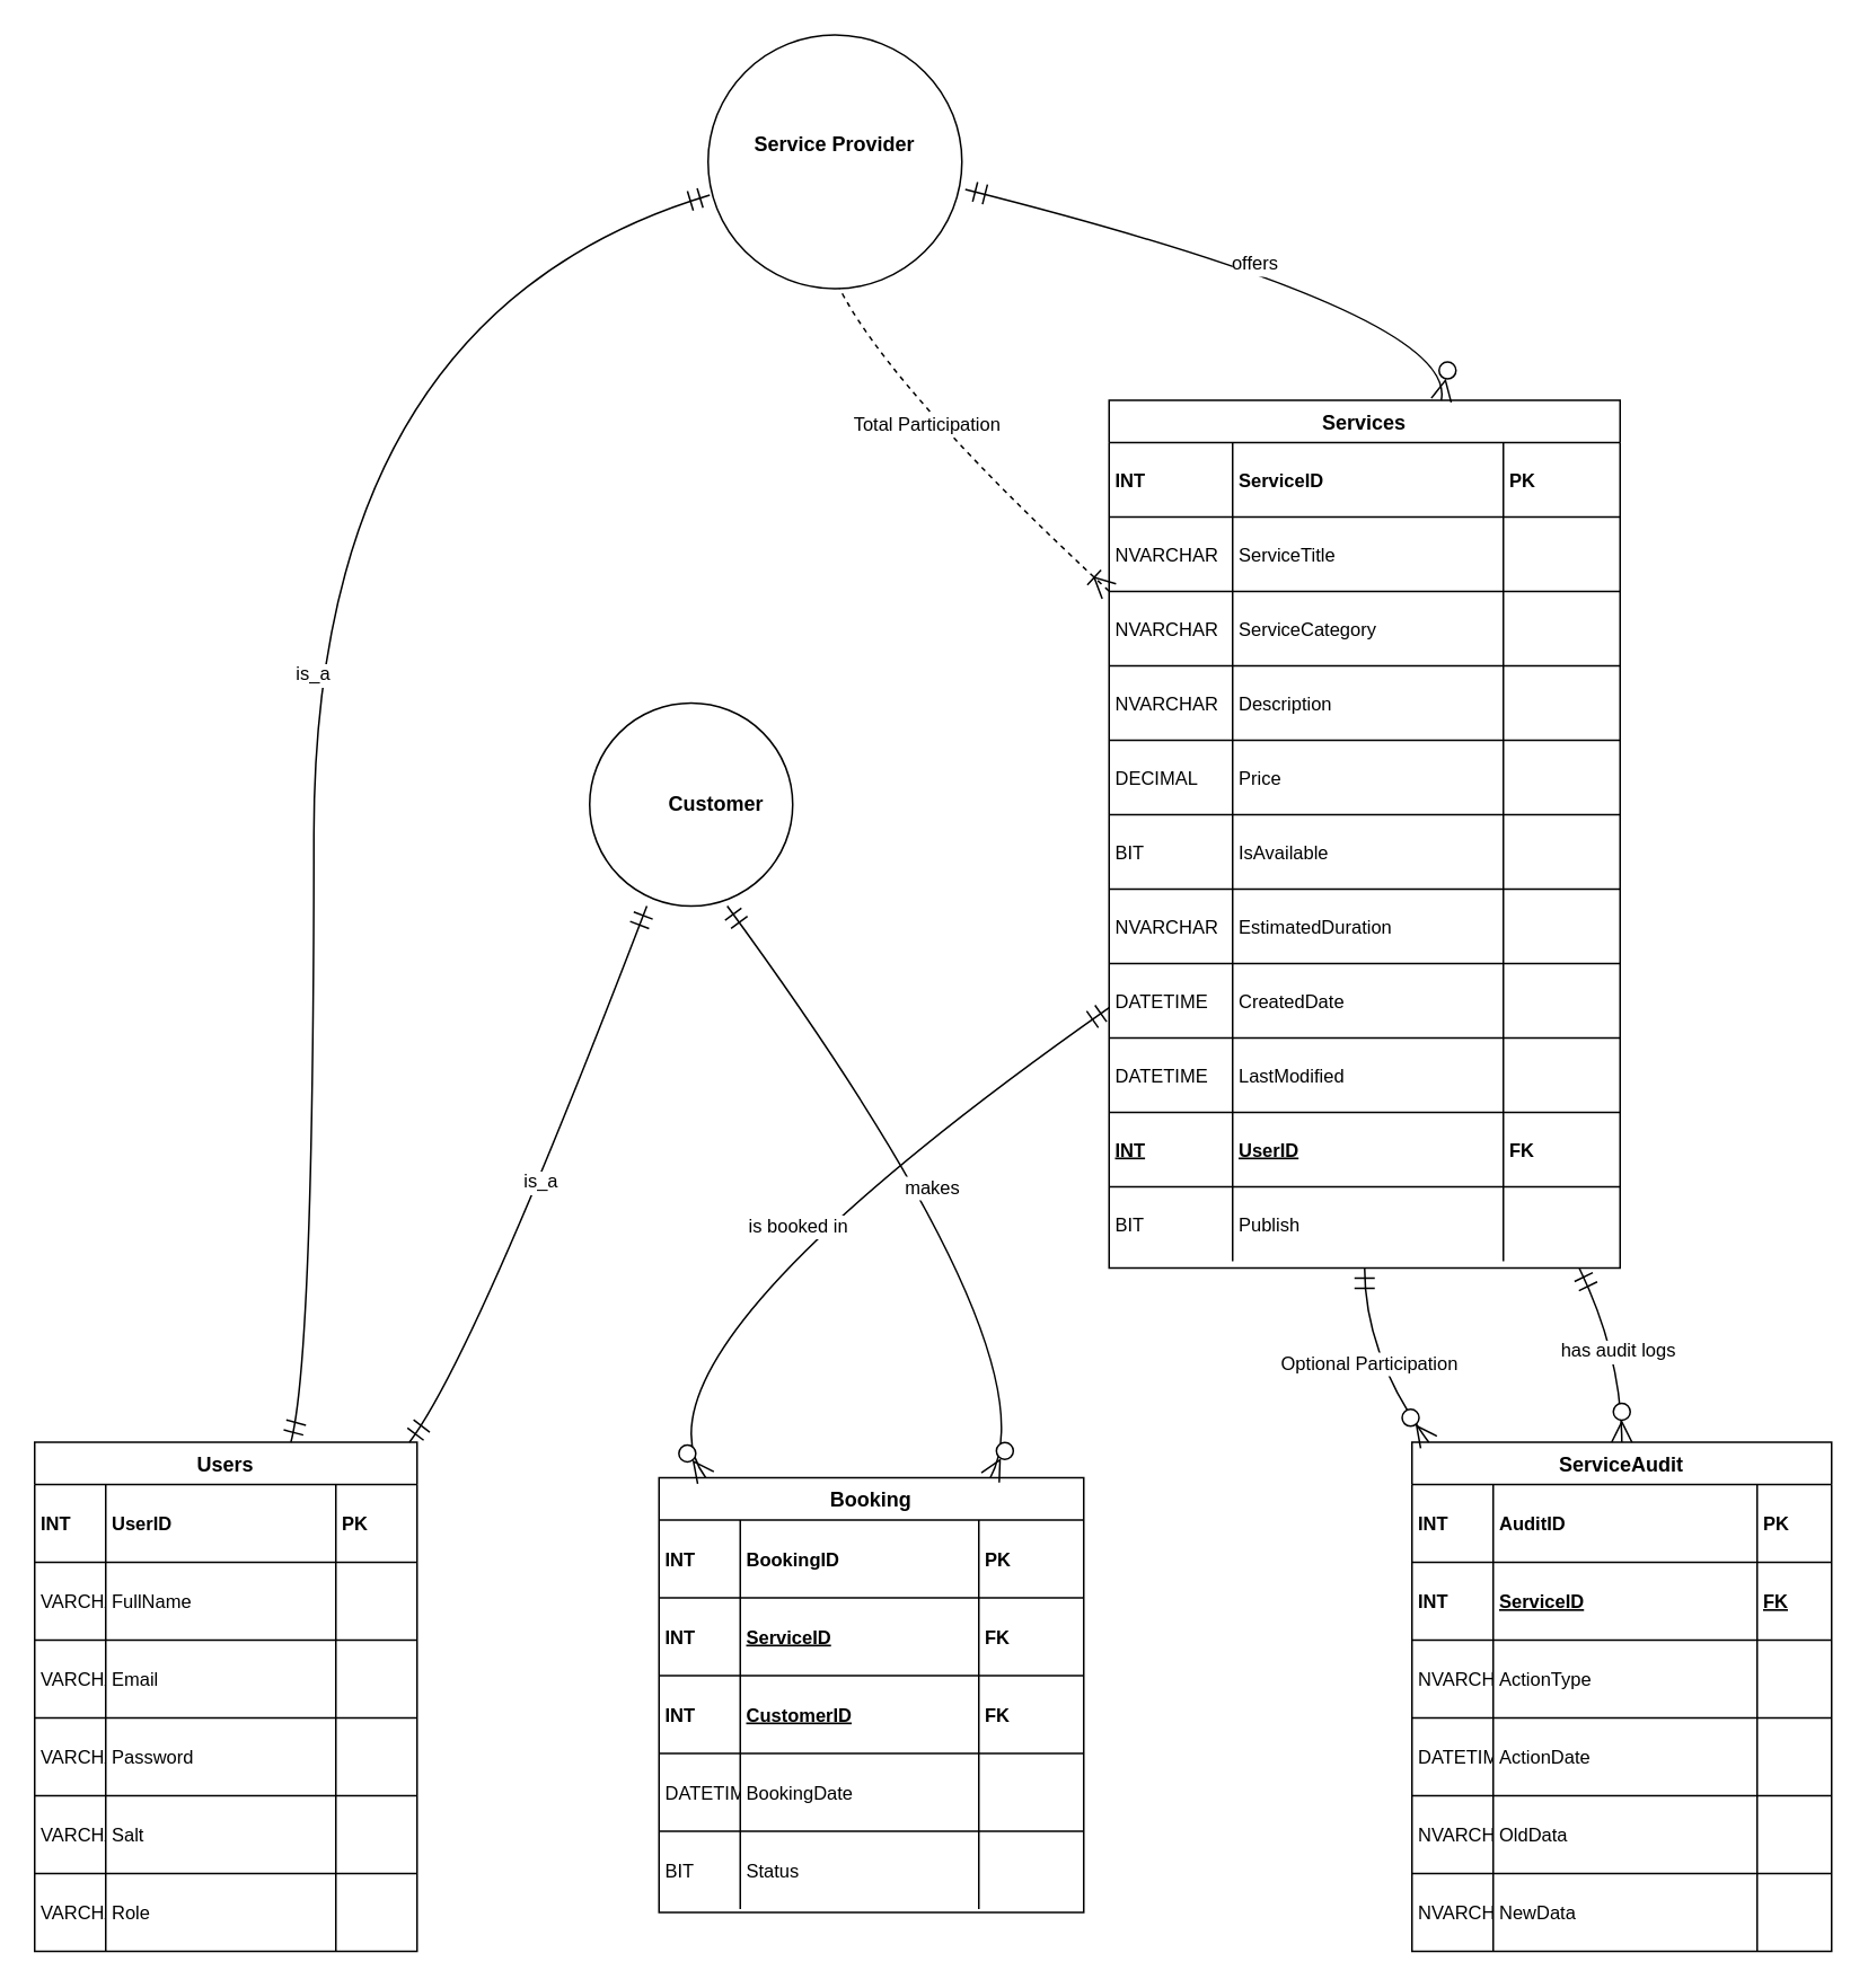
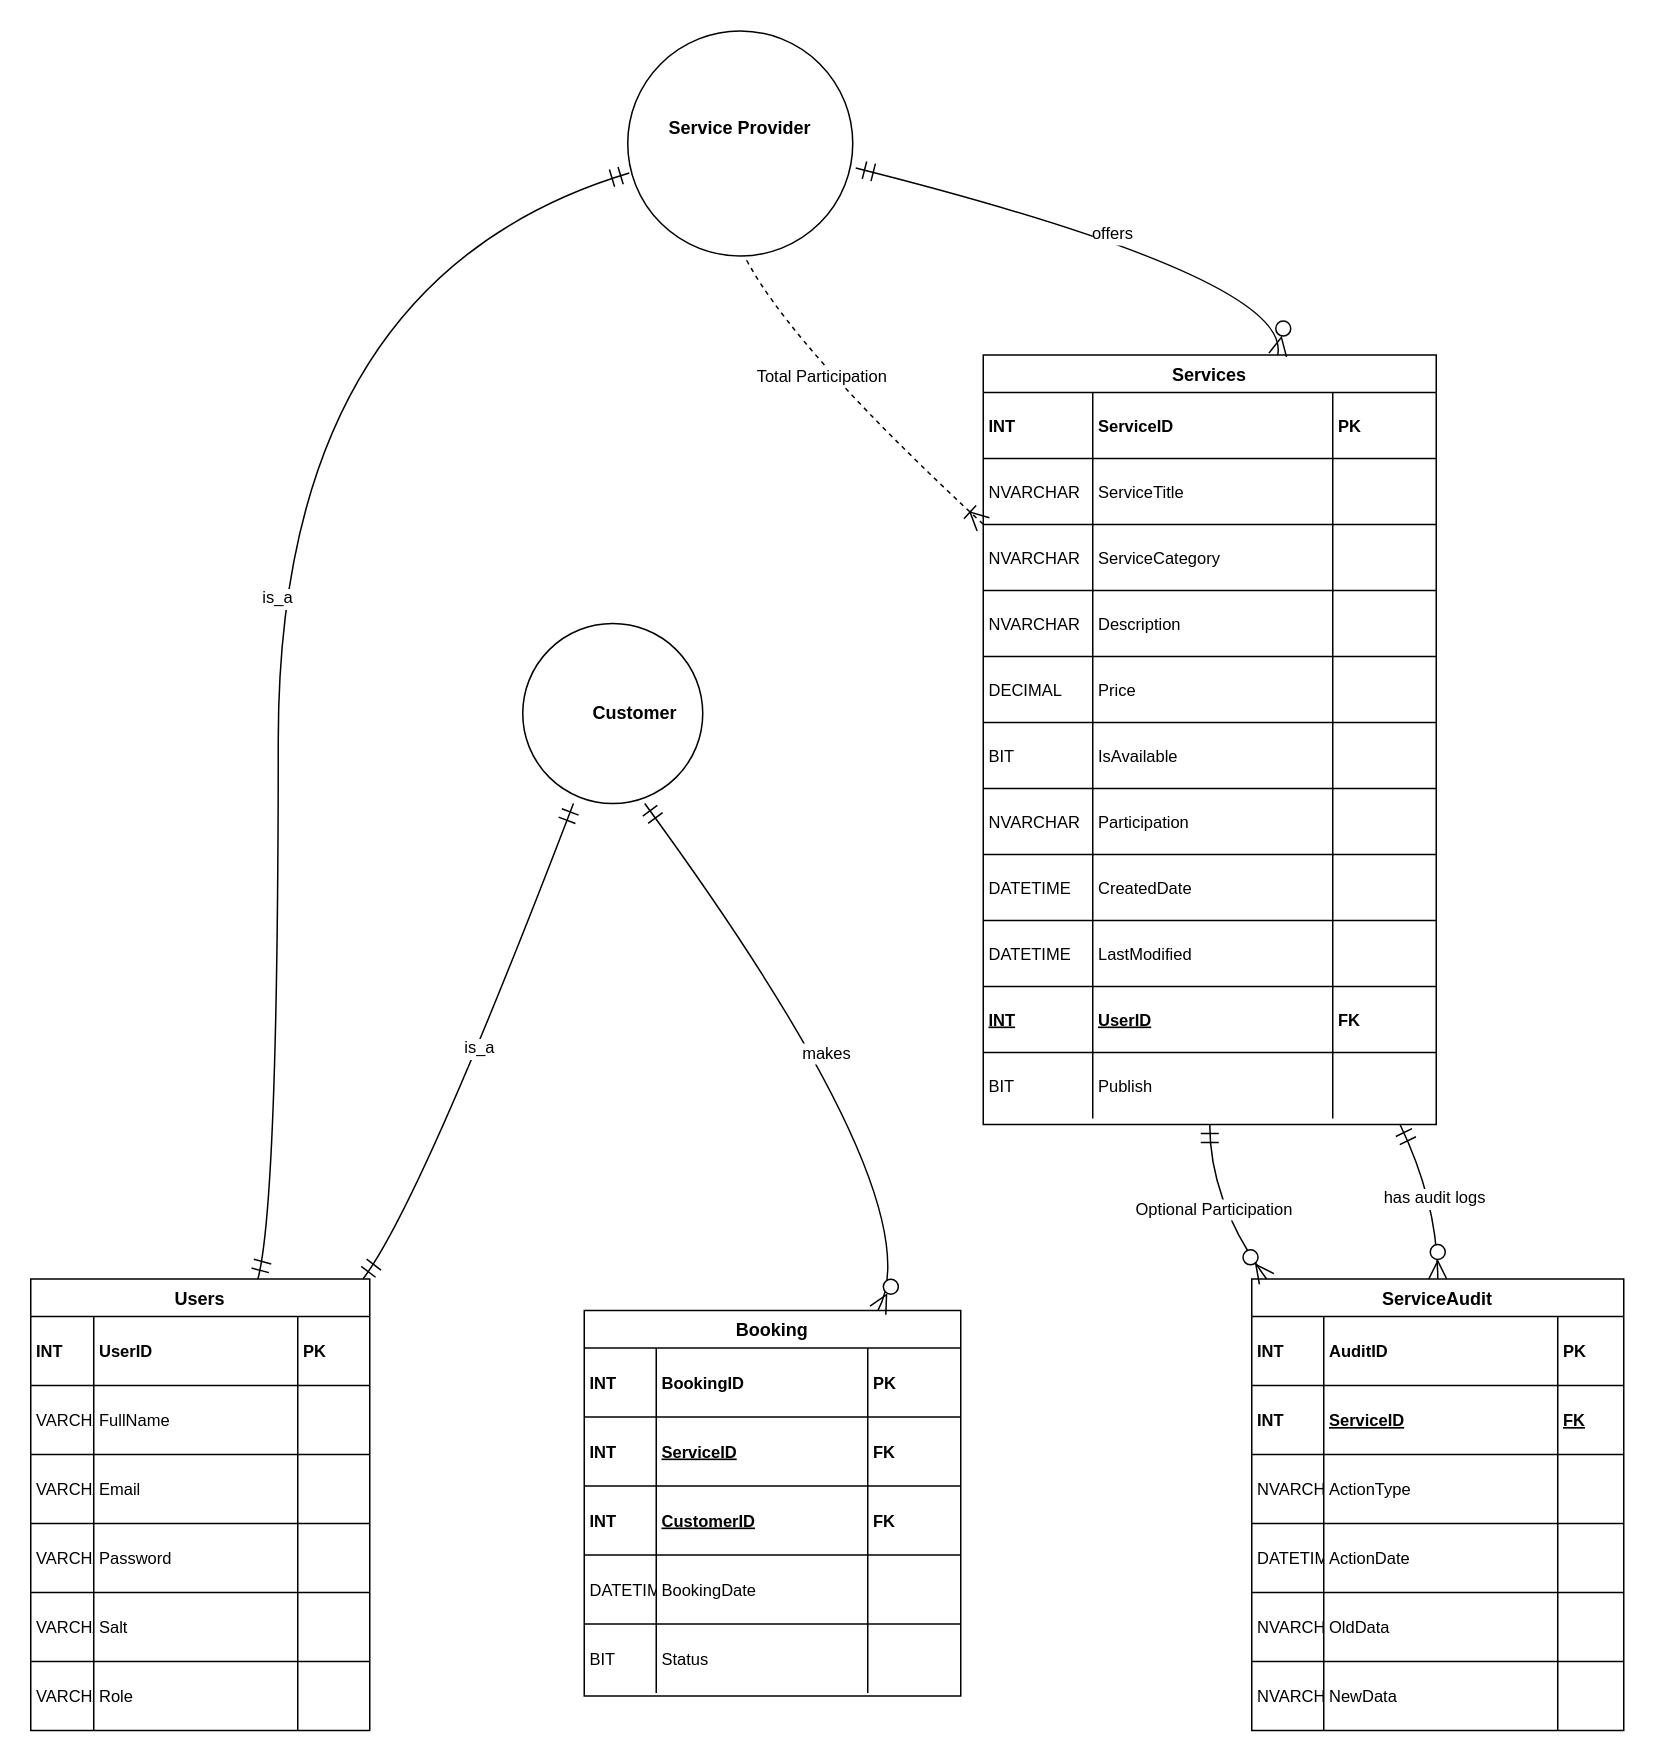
- <mxCell id="54" value="EstimatedDuration" style="shape=partialRectangle;connectable=0;fillColor=none;top=0;left=0;bottom=0;right=0;align=left;spacingLeft=2;overflow=hidden;fontSize=11;" vertex="1" parent="52"><mxGeometry x="73" width="160" height="44" as="geometry"><mxRectangle width="160" height="44" as="alternateBounds" /></mxGeometry></mxCell>
+ <mxCell id="54" value="Participation" style="shape=partialRectangle;connectable=0;fillColor=none;top=0;left=0;bottom=0;right=0;align=left;spacingLeft=2;overflow=hidden;fontSize=11;" vertex="1" parent="52"><mxGeometry x="73" width="160" height="44" as="geometry"><mxRectangle width="160" height="44" as="alternateBounds" /></mxGeometry></mxCell>
- <mxCell id="122" value="is booked in" style="curved=1;startArrow=ERmandOne;startSize=10;;endArrow=ERzeroToMany;endSize=10;;exitX=0;exitY=0.7;entryX=0.11;entryY=0;rounded=0;" edge="1" parent="1" source="27" target="72"><mxGeometry relative="1" as="geometry"><Array as="points"><mxPoint x="362" y="801" /></Array></mxGeometry></mxCell>
